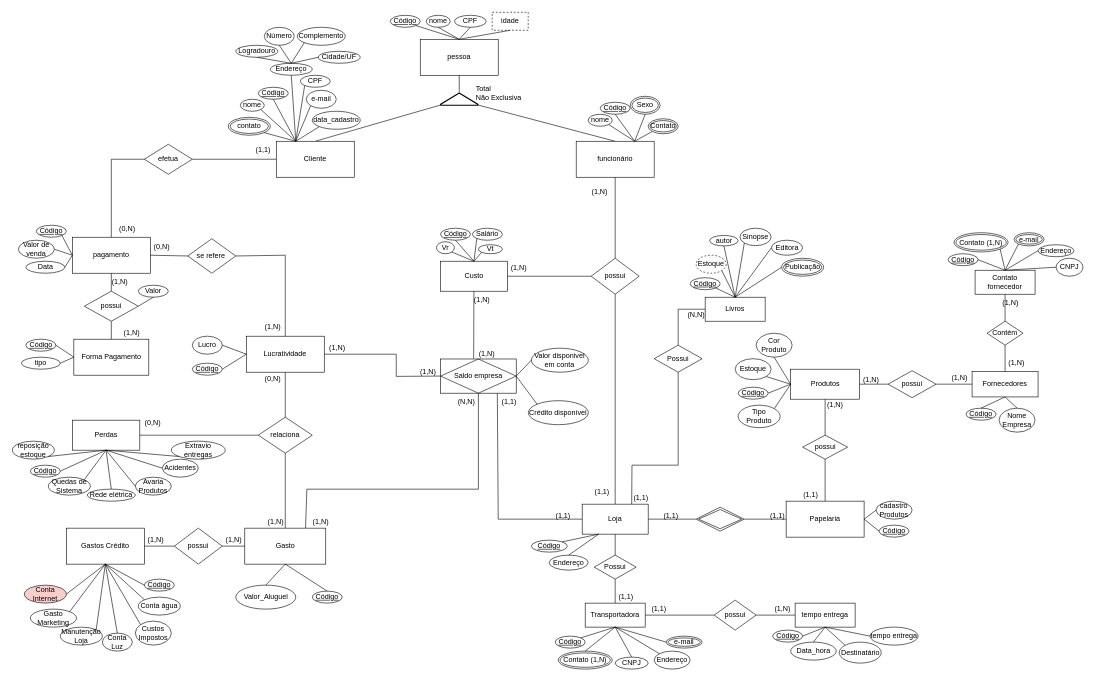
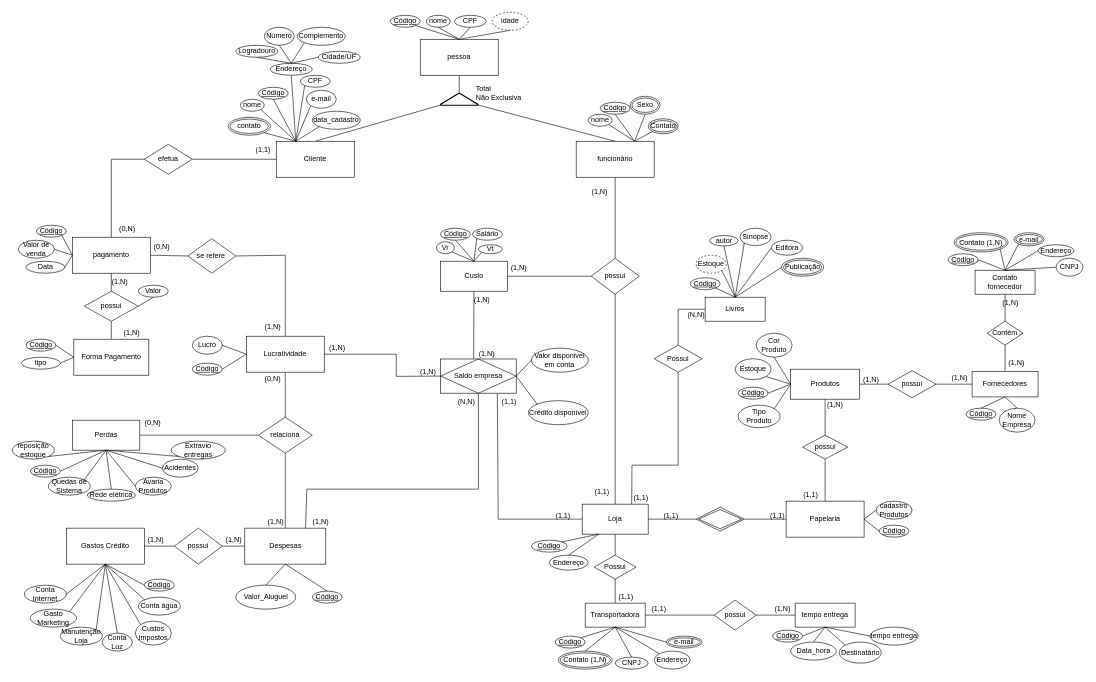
- <mxCell id="6" value="idade" style="whiteSpace=wrap;html=1;align=center;dashed=1;rounded=0;" vertex="1" parent="1"><mxGeometry x="820" y="20" width="60" height="30" as="geometry" /></mxCell>
+ <mxCell id="6" value="idade" style="ellipse;whiteSpace=wrap;html=1;align=center;dashed=1;" vertex="1" parent="1"><mxGeometry x="820" y="20" width="60" height="30" as="geometry" /></mxCell>
- <mxCell id="61" value="Gasto" style="whiteSpace=wrap;html=1;align=center;" vertex="1" parent="1"><mxGeometry x="407.5" y="880" width="135" height="60" as="geometry" /></mxCell>
+ <mxCell id="61" value="Despesas" style="whiteSpace=wrap;html=1;align=center;" vertex="1" parent="1"><mxGeometry x="407.5" y="880" width="135" height="60" as="geometry" /></mxCell>
- <mxCell id="104" value="Conta Internet" style="ellipse;whiteSpace=wrap;html=1;align=center;fillColor=#f8cecc;" vertex="1" parent="1"><mxGeometry x="40" y="975" width="70" height="30" as="geometry" /></mxCell>
+ <mxCell id="104" value="Conta Internet" style="ellipse;whiteSpace=wrap;html=1;align=center;" vertex="1" parent="1"><mxGeometry x="40" y="975" width="70" height="30" as="geometry" /></mxCell>
